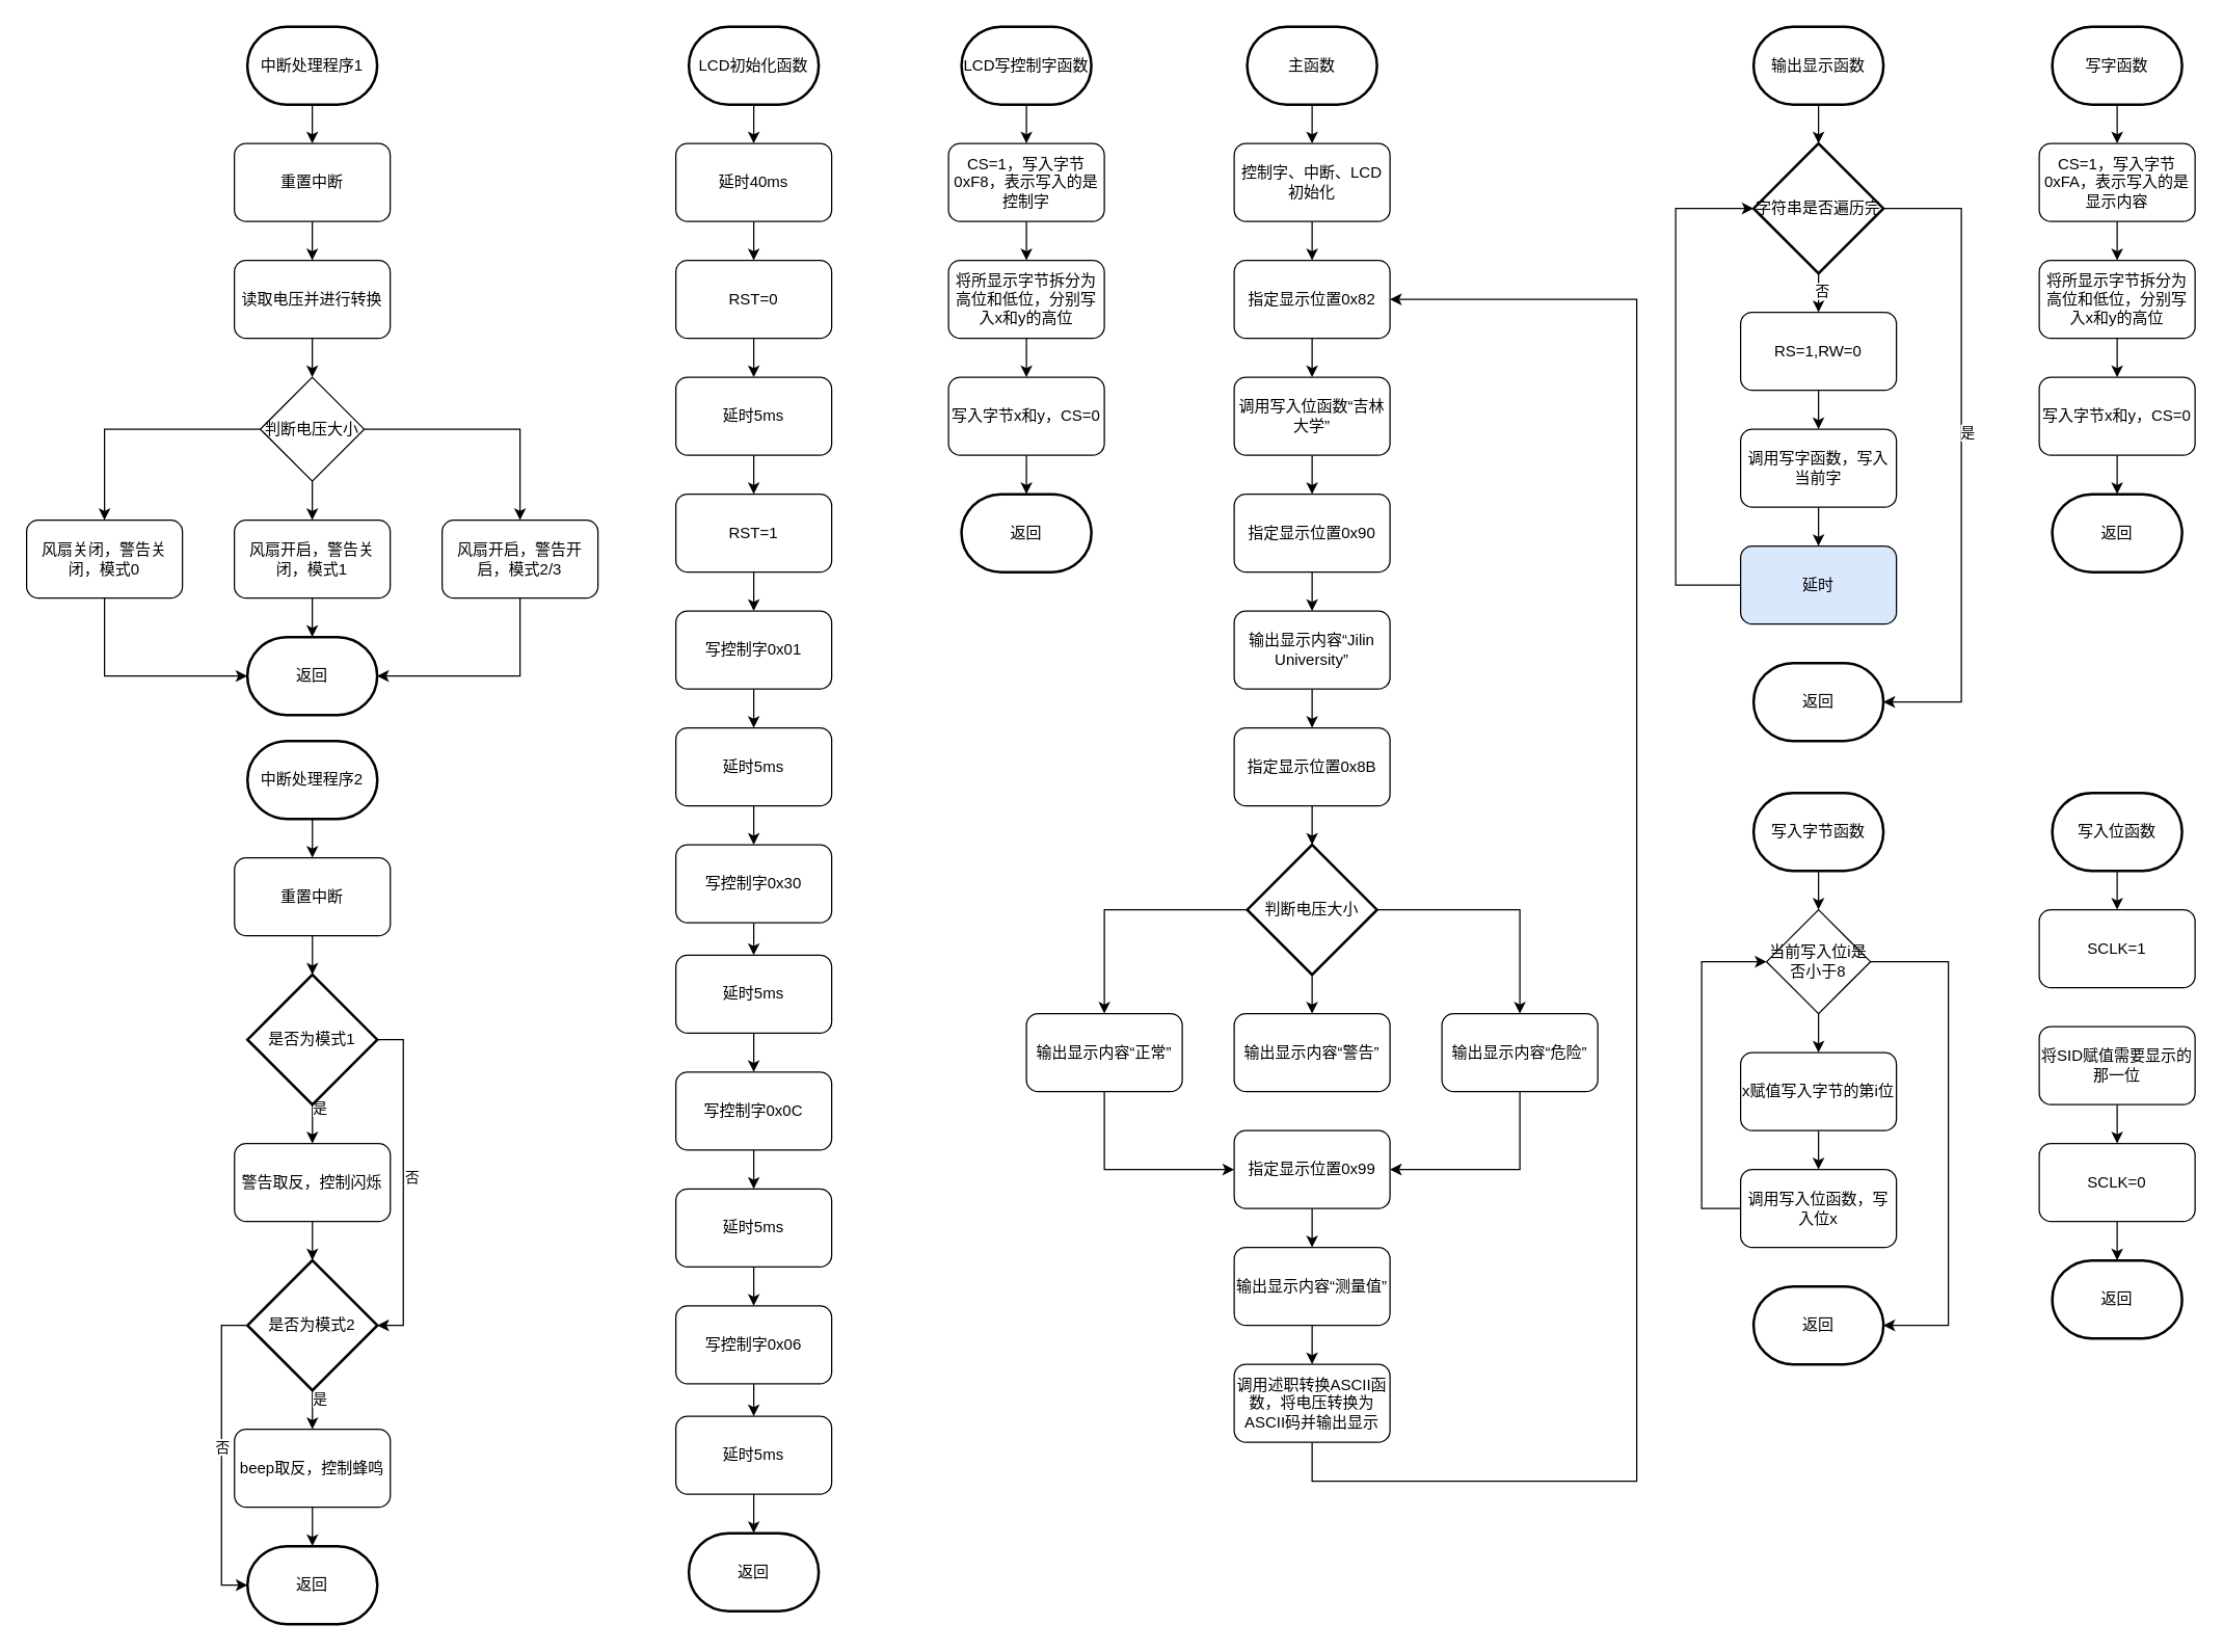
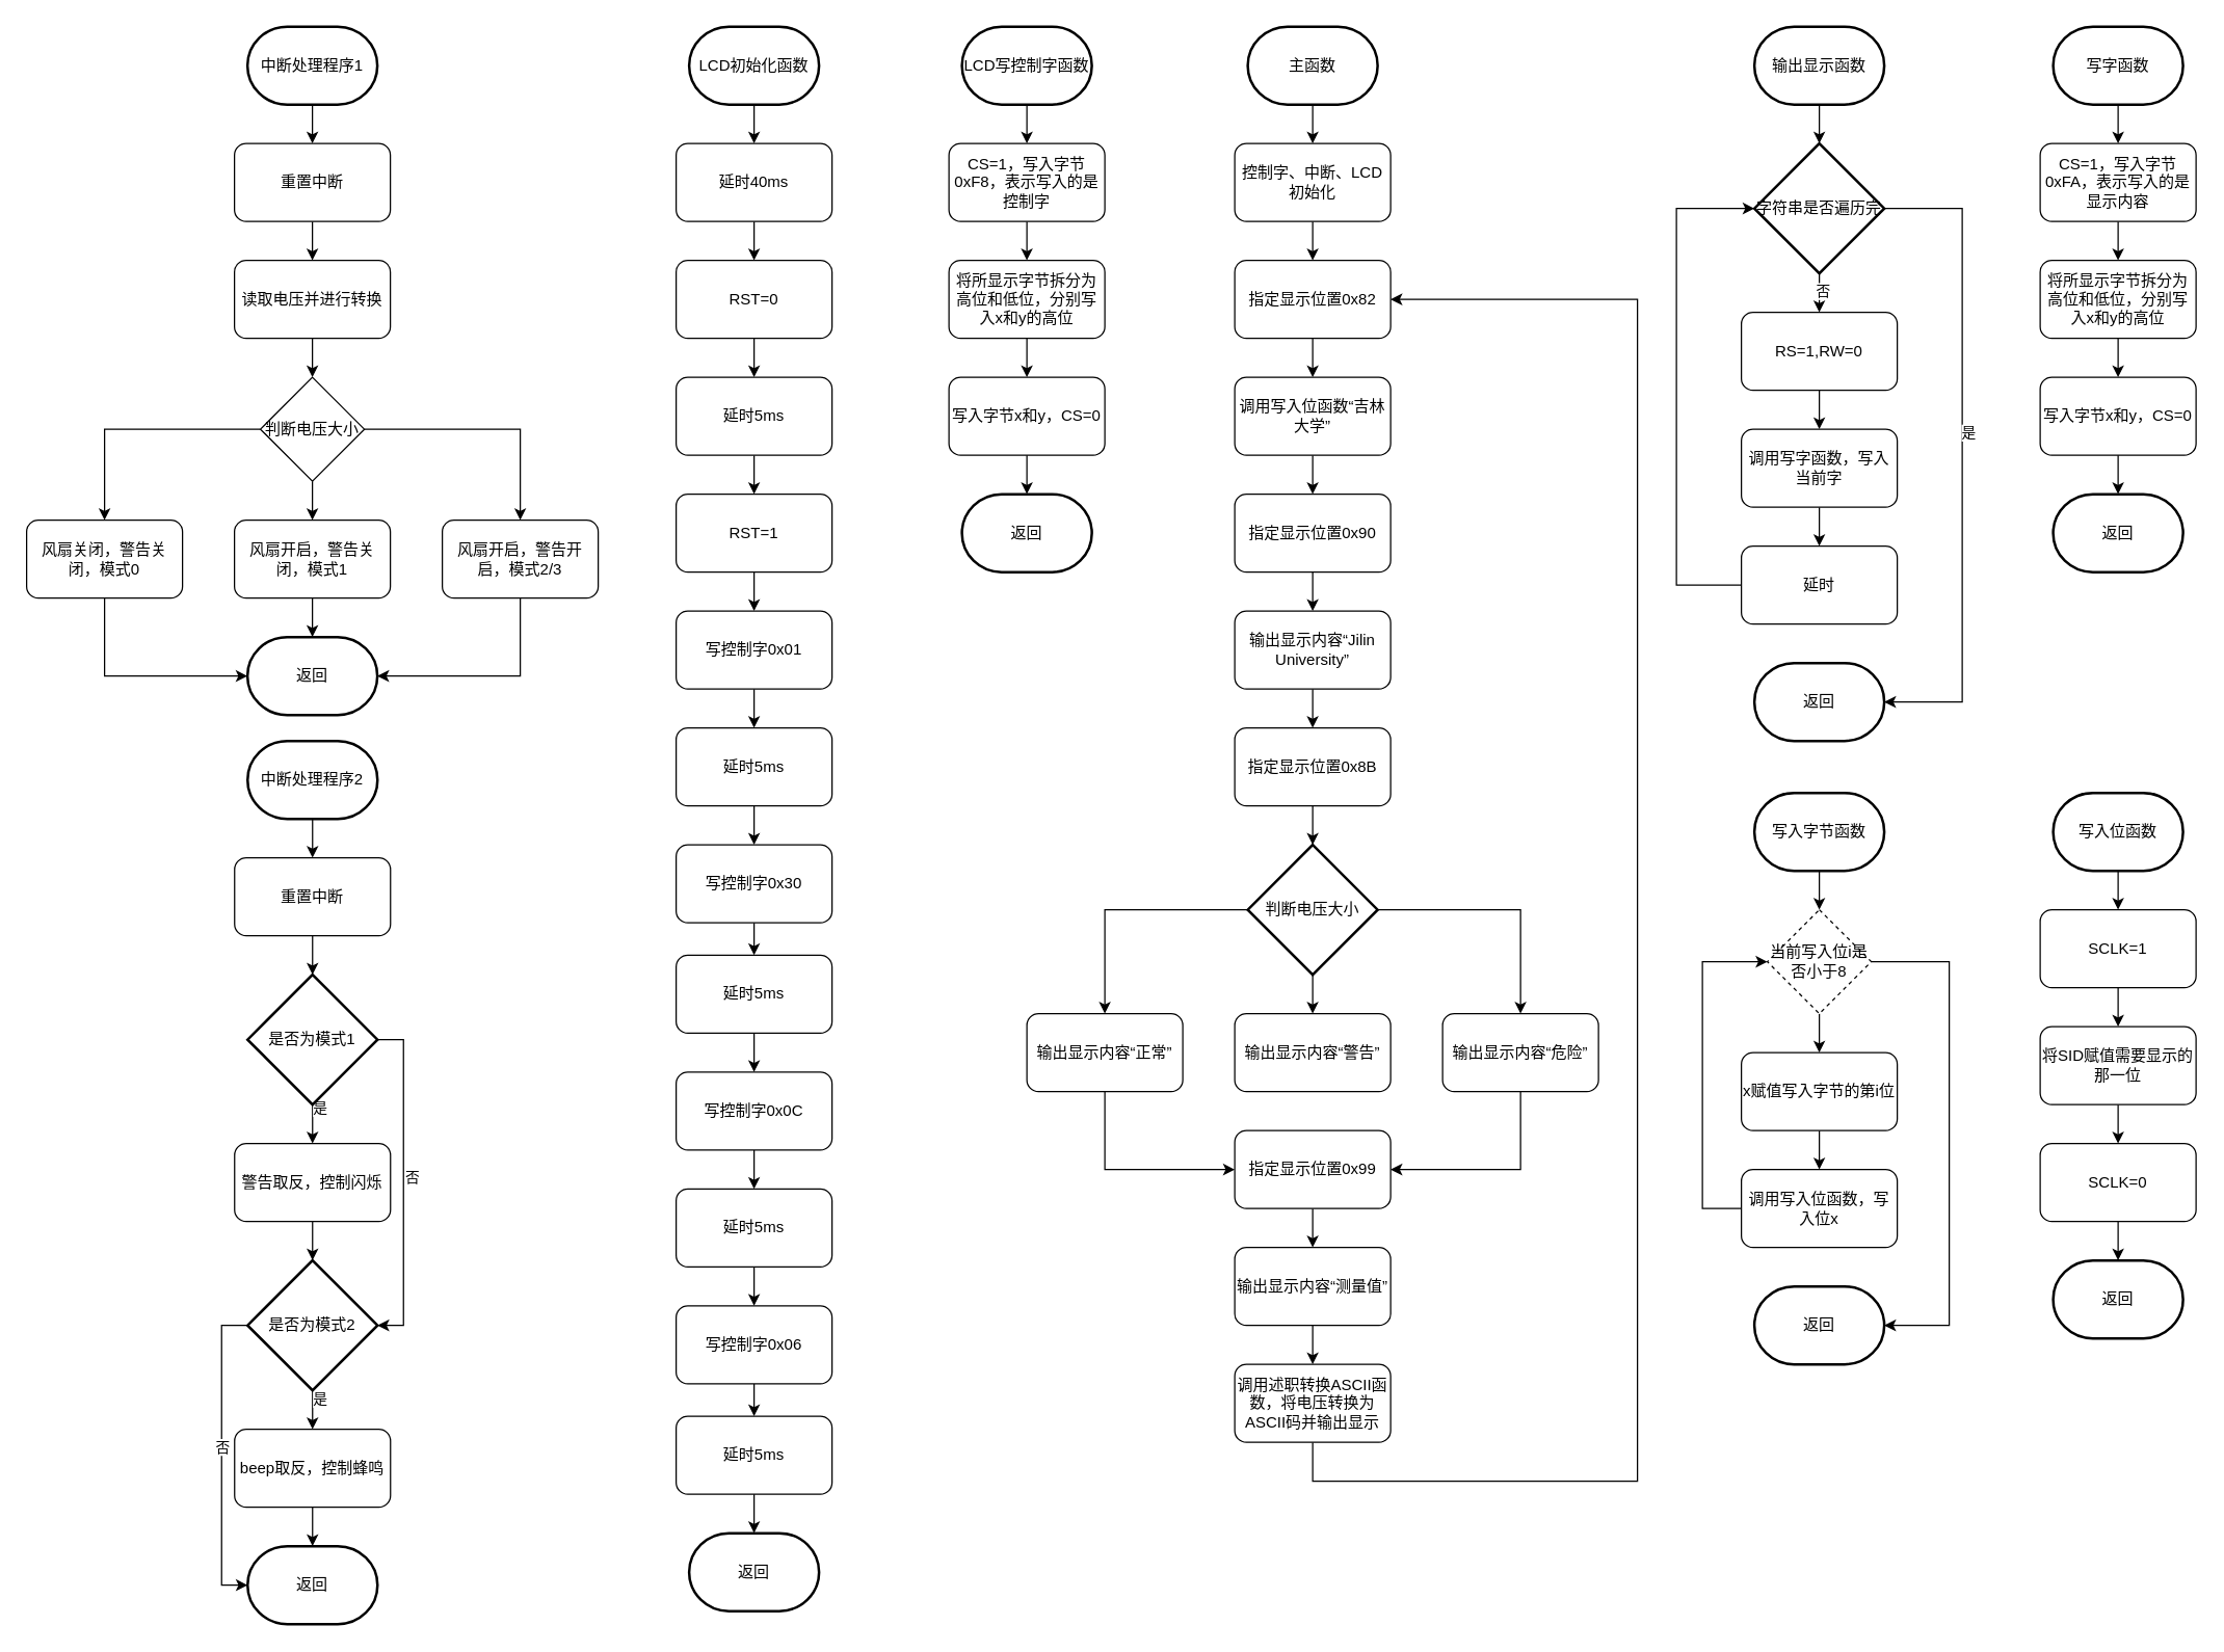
- <mxCell id="39" value="延时" style="rounded=1;whiteSpace=wrap;html=1;fillColor=#dae8fc;" parent="1" vertex="1"><mxGeometry x="1340" y="420" width="120" height="60" as="geometry" /></mxCell>
+ <mxCell id="39" value="延时" style="rounded=1;whiteSpace=wrap;html=1;" parent="1" vertex="1"><mxGeometry x="1340" y="420" width="120" height="60" as="geometry" /></mxCell>
- <mxCell id="57" value="当前写入位i是否小于8" style="rhombus;whiteSpace=wrap;html=1;" parent="1" vertex="1"><mxGeometry x="1360" y="700" width="80" height="80" as="geometry" /></mxCell>
+ <mxCell id="57" value="当前写入位i是否小于8" style="rhombus;whiteSpace=wrap;html=1;dashed=1;" parent="1" vertex="1"><mxGeometry x="1360" y="700" width="80" height="80" as="geometry" /></mxCell>
+ <mxCell id="66" style="edgeStyle=orthogonalEdgeStyle;rounded=0;orthogonalLoop=1;jettySize=auto;html=1;exitX=0.5;exitY=1;exitDx=0;exitDy=0;entryX=0.5;entryY=0;entryDx=0;entryDy=0;" parent="1" source="67" target="69" edge="1"><mxGeometry relative="1" as="geometry" /></mxCell>
